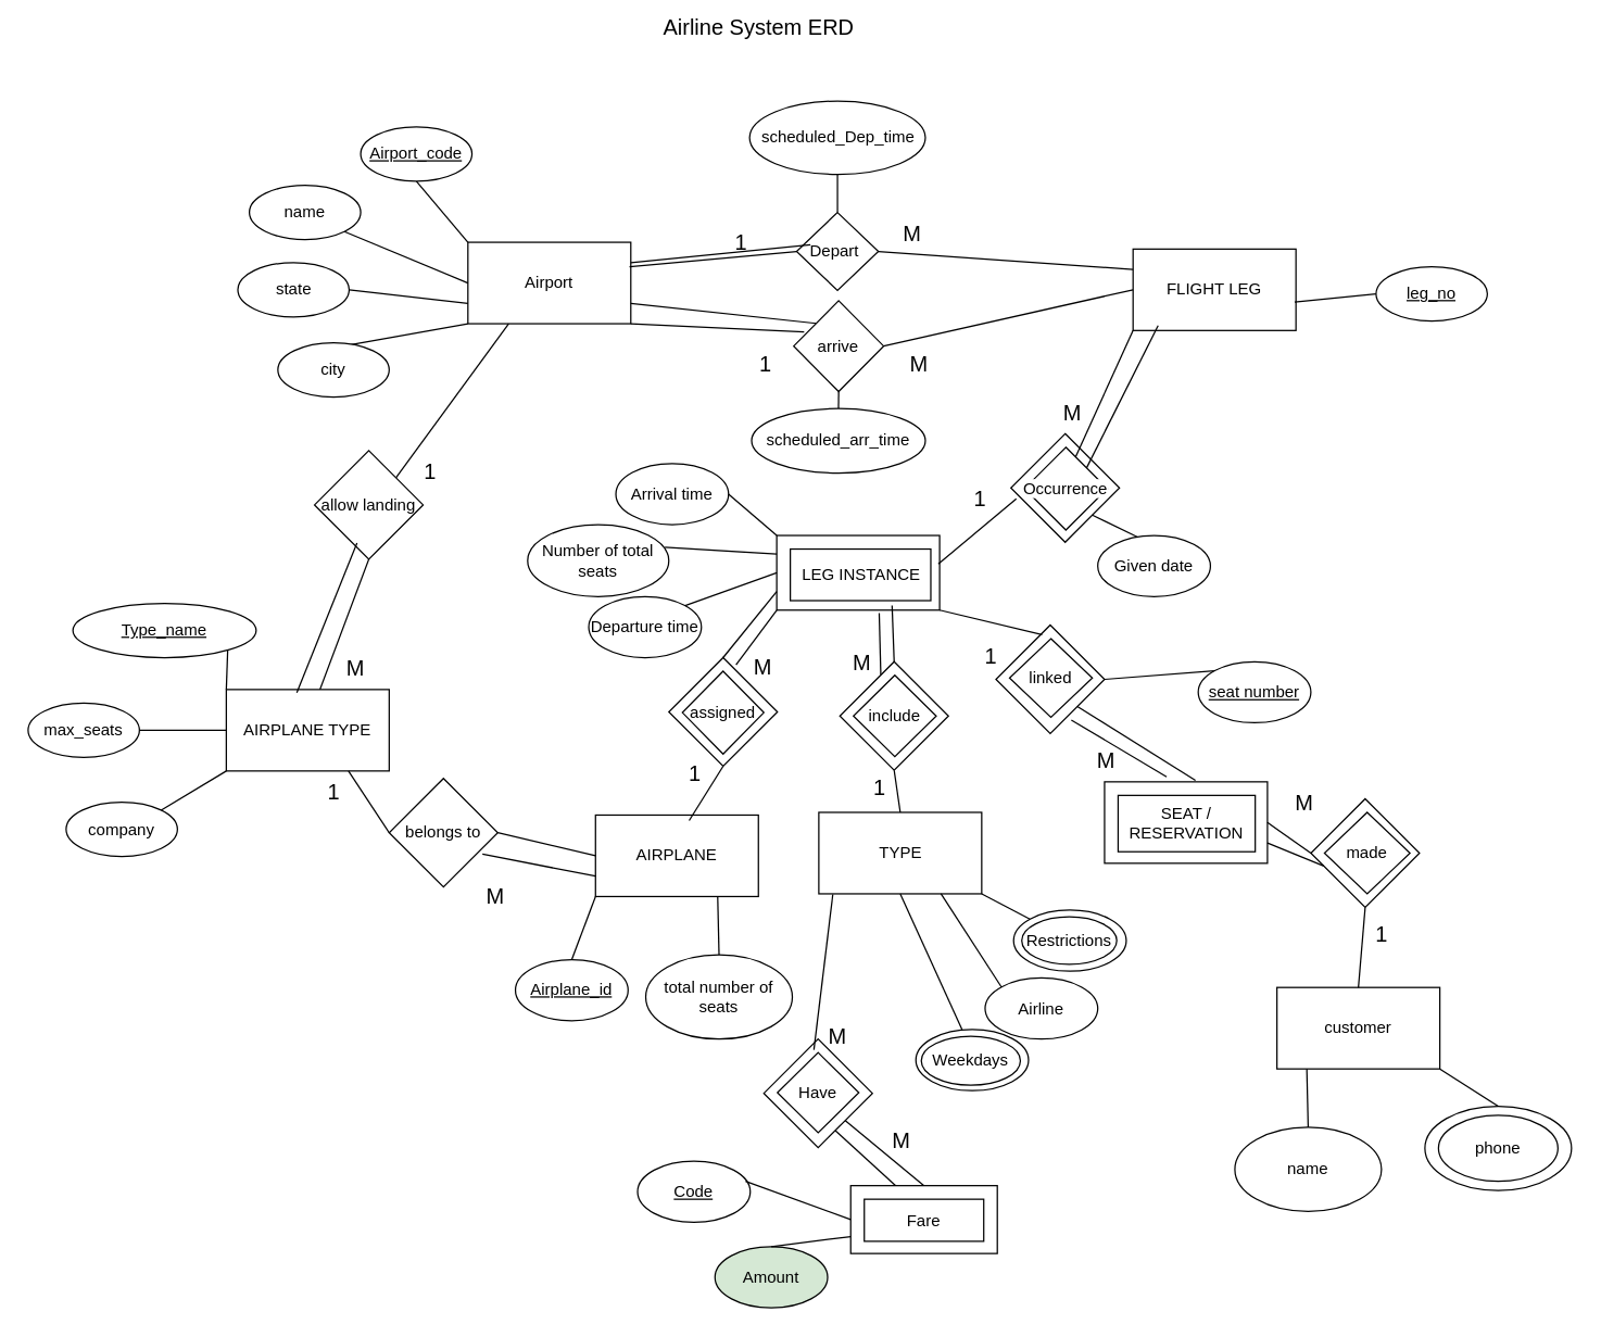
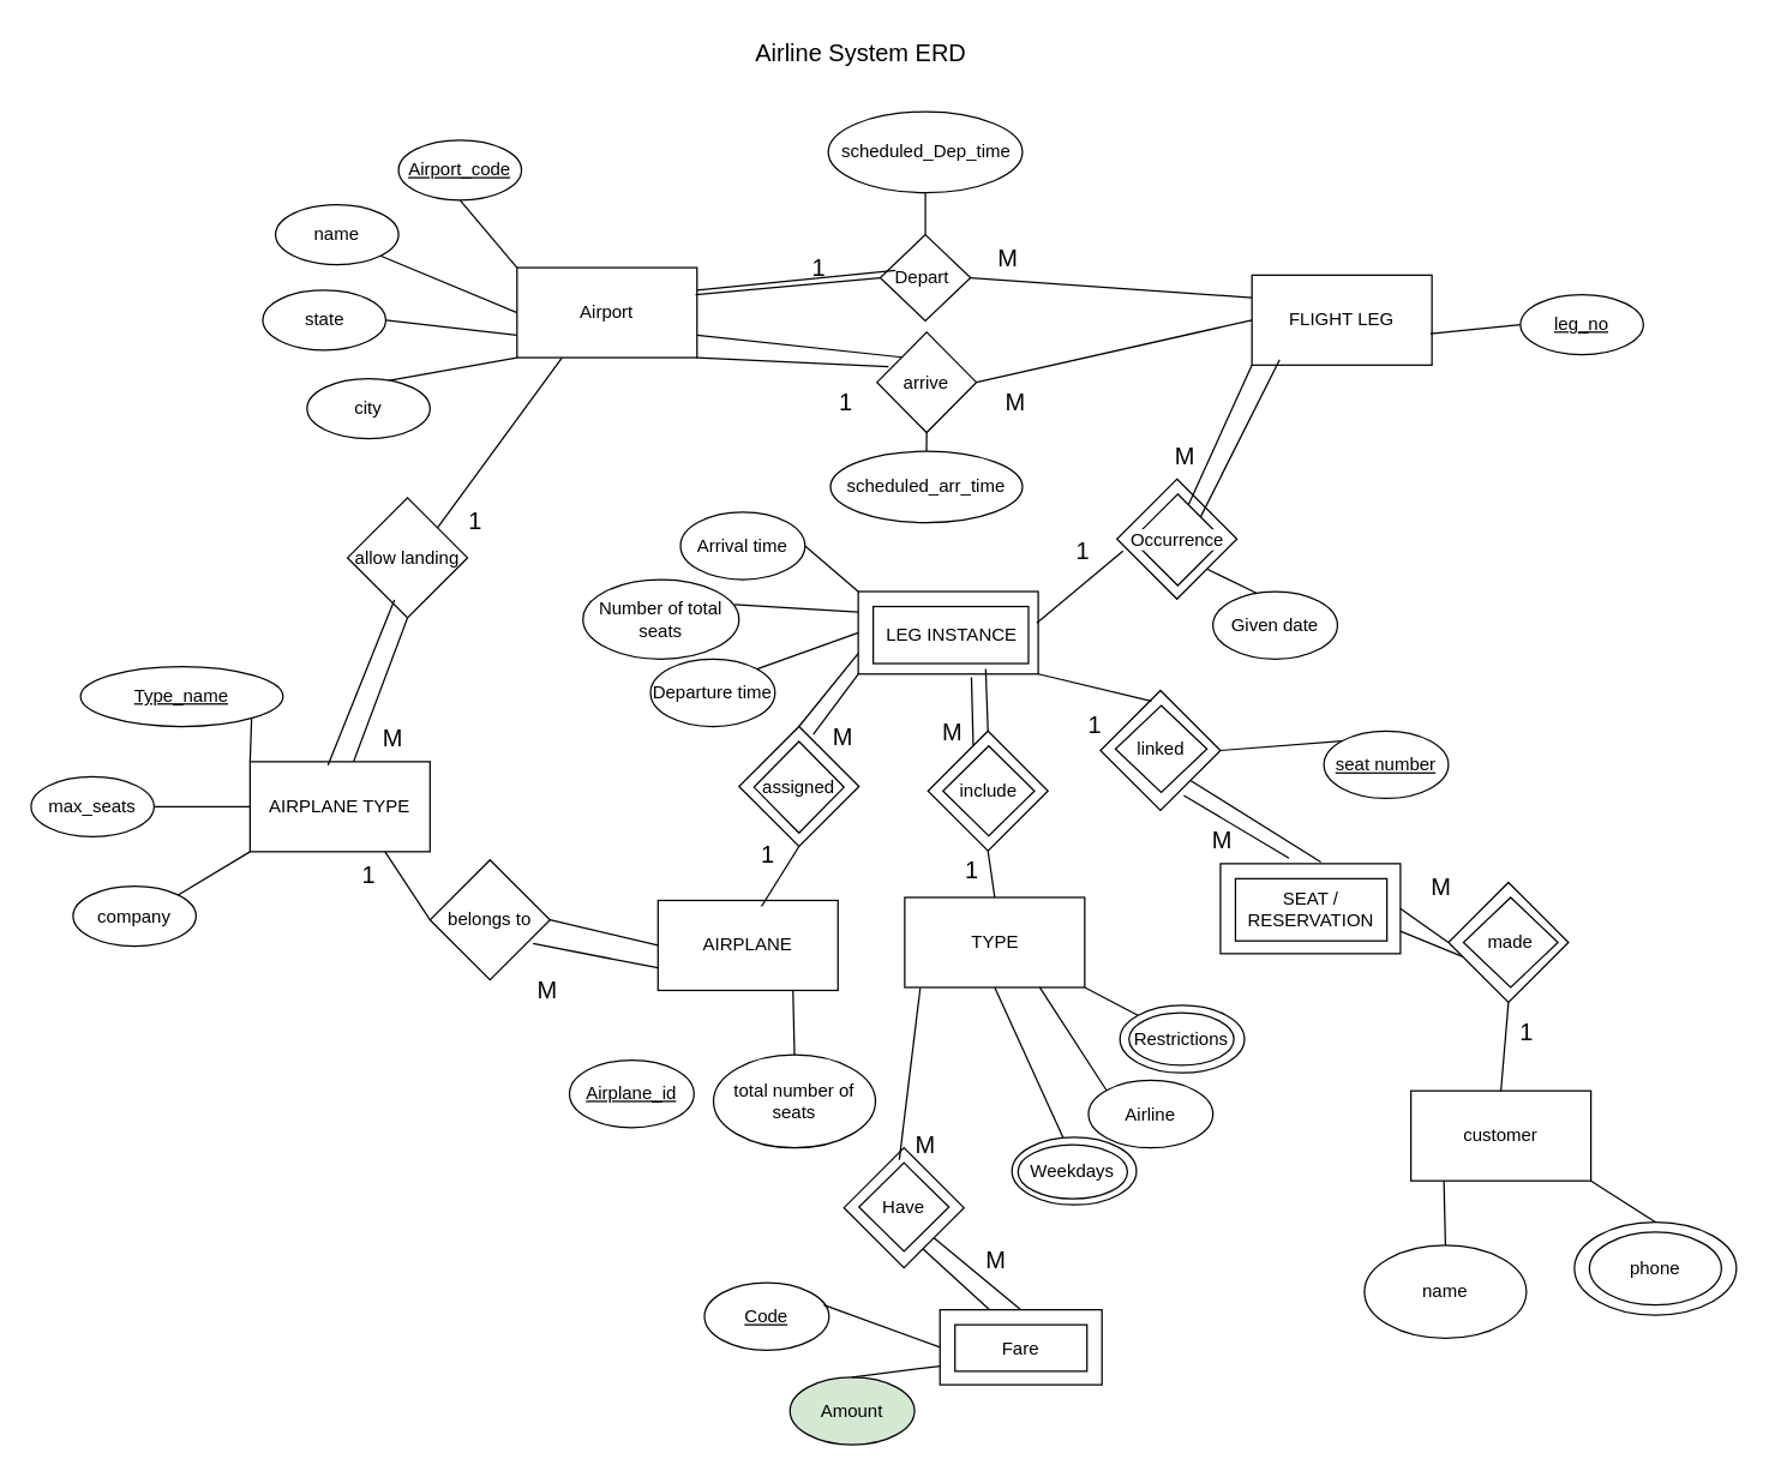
- <mxCell id="121" value="Airline System ERD" style="text;strokeColor=none;fillColor=none;html=1;align=center;verticalAlign=middle;whiteSpace=wrap;rounded=0;fontSize=16;" vertex="1" parent="1"><mxGeometry x="477" y="5" width="163" height="30" as="geometry" /></mxCell>
+ <mxCell id="121" value="Airline System ERD" style="text;strokeColor=none;fillColor=none;html=1;align=center;verticalAlign=middle;whiteSpace=wrap;rounded=0;fontSize=16;" vertex="1" parent="1"><mxGeometry x="492" y="20" width="163" height="30" as="geometry" /></mxCell>
- <mxCell id="39" value="" style="endArrow=none;html=1;rounded=0;fontSize=12;startSize=8;endSize=8;curved=1;entryX=0.5;entryY=0;entryDx=0;entryDy=0;exitX=0;exitY=1;exitDx=0;exitDy=0;" edge="1" parent="1" source="11" target="38"><mxGeometry width="50" height="50" relative="1" as="geometry"><mxPoint x="385" y="811" as="sourcePoint" /><mxPoint x="385" y="749" as="targetPoint" /></mxGeometry></mxCell>
